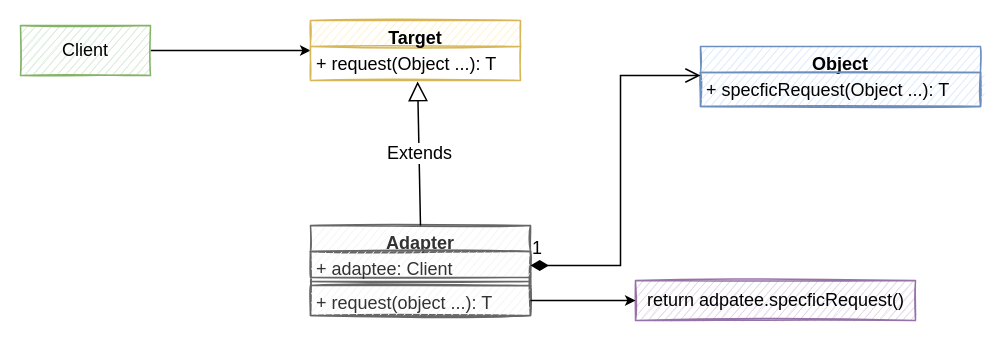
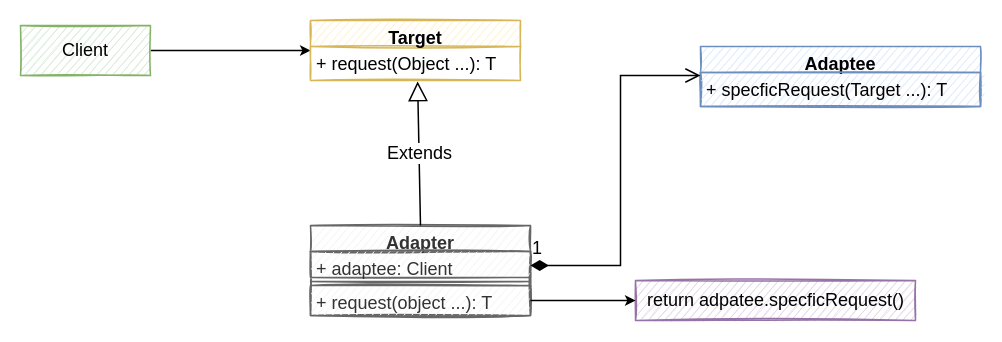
- <mxCell id="10" value="Object" style="swimlane;fontStyle=1;align=center;verticalAlign=top;childLayout=stackLayout;horizontal=1;startSize=26;horizontalStack=0;resizeParent=1;resizeParentMax=0;resizeLast=0;collapsible=1;marginBottom=0;fontSize=18;strokeWidth=1.5;fillColor=#dae8fc;strokeColor=#6c8ebf;sketch=1;" vertex="1" parent="1"><mxGeometry x="700" y="46" width="280" height="60" as="geometry" /></mxCell>
+ <mxCell id="10" value="Adaptee" style="swimlane;fontStyle=1;align=center;verticalAlign=top;childLayout=stackLayout;horizontal=1;startSize=26;horizontalStack=0;resizeParent=1;resizeParentMax=0;resizeLast=0;collapsible=1;marginBottom=0;fontSize=18;strokeWidth=1.5;fillColor=#dae8fc;strokeColor=#6c8ebf;sketch=1;" vertex="1" parent="1"><mxGeometry x="700" y="46" width="280" height="60" as="geometry" /></mxCell>
- <mxCell id="11" value="+ specficRequest(Object ...): T" style="text;strokeColor=#6c8ebf;fillColor=#dae8fc;align=left;verticalAlign=top;spacingLeft=4;spacingRight=4;overflow=hidden;rotatable=0;points=[[0,0.5],[1,0.5]];portConstraint=eastwest;fontSize=18;strokeWidth=1.5;sketch=1;" vertex="1" parent="10"><mxGeometry y="26" width="280" height="34" as="geometry" /></mxCell>
+ <mxCell id="11" value="+ specficRequest(Target ...): T" style="text;strokeColor=#6c8ebf;fillColor=#dae8fc;align=left;verticalAlign=top;spacingLeft=4;spacingRight=4;overflow=hidden;rotatable=0;points=[[0,0.5],[1,0.5]];portConstraint=eastwest;fontSize=18;strokeWidth=1.5;sketch=1;" vertex="1" parent="10"><mxGeometry y="26" width="280" height="34" as="geometry" /></mxCell>
